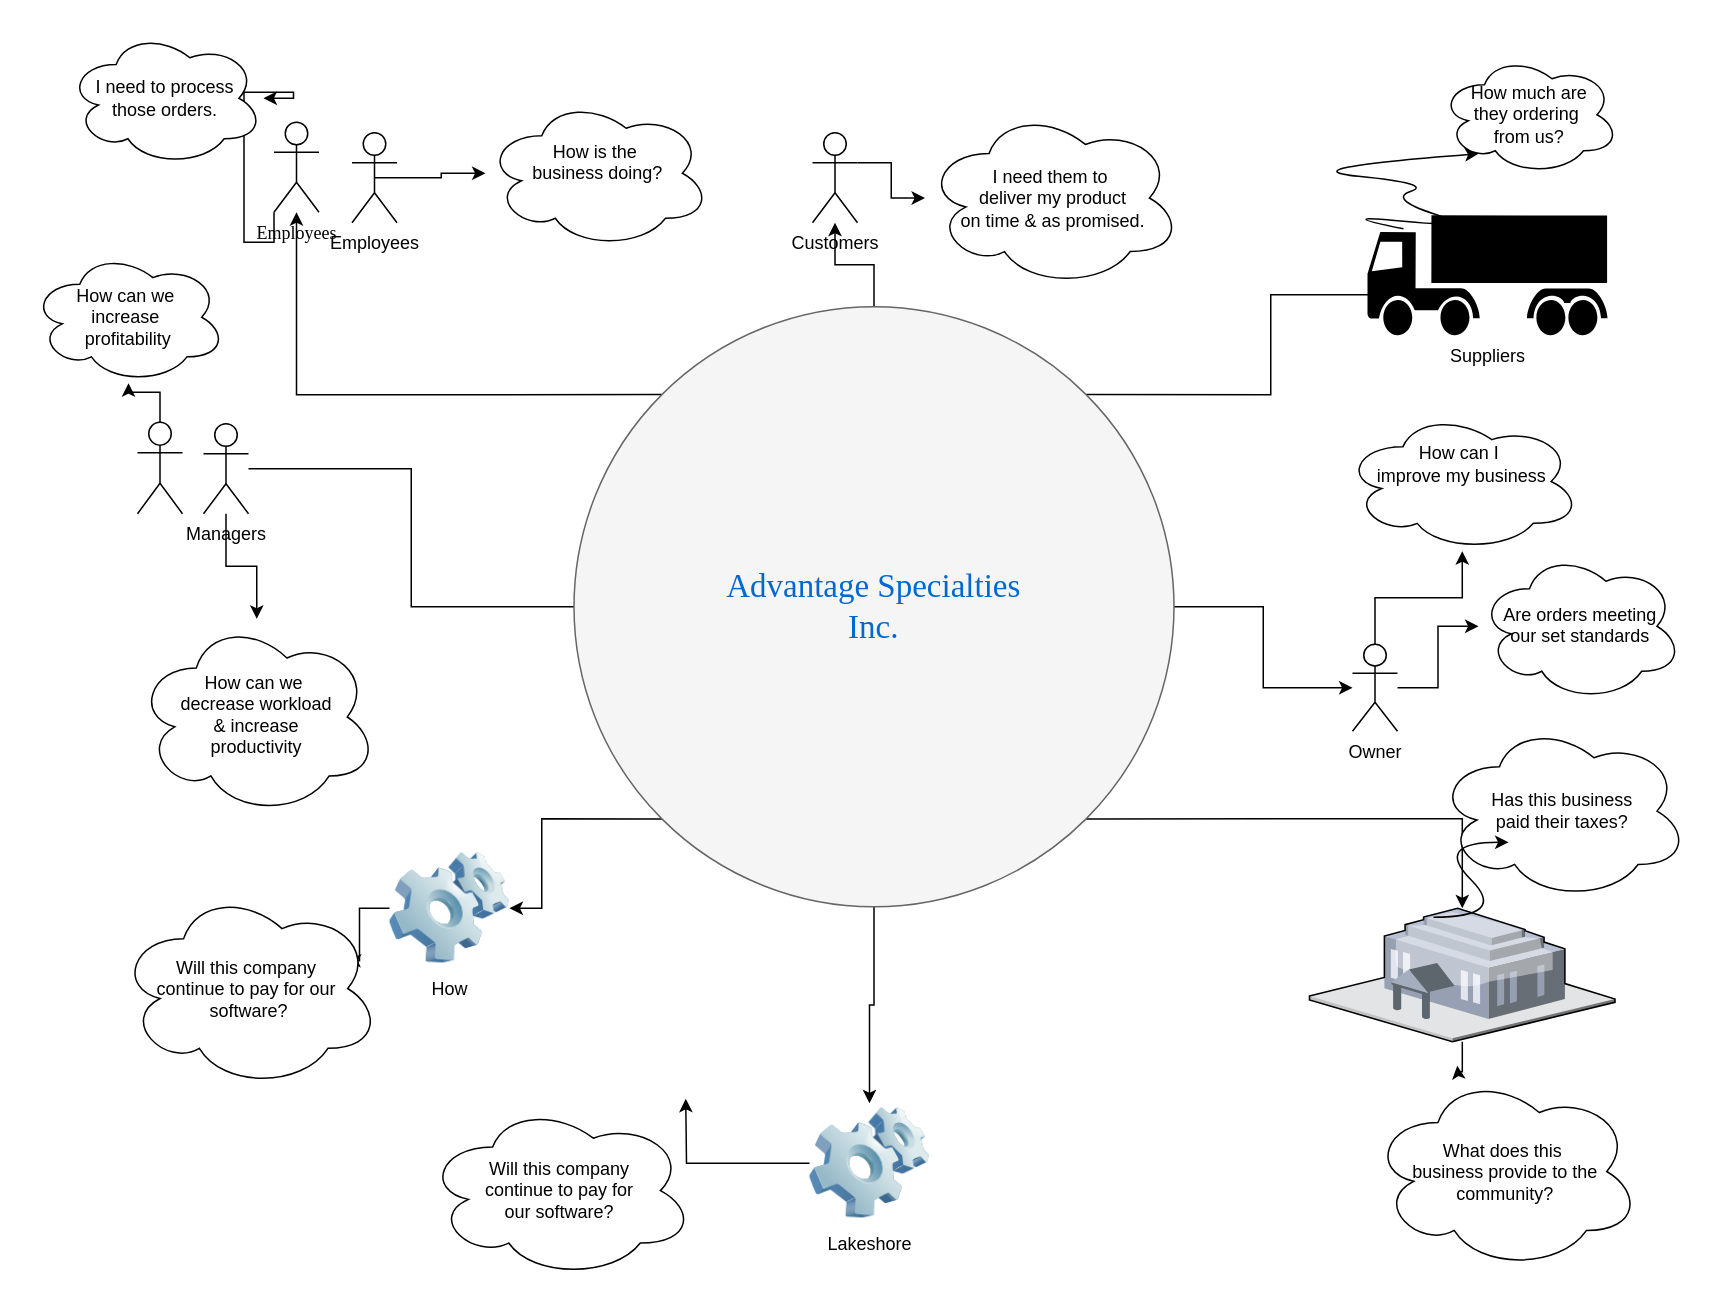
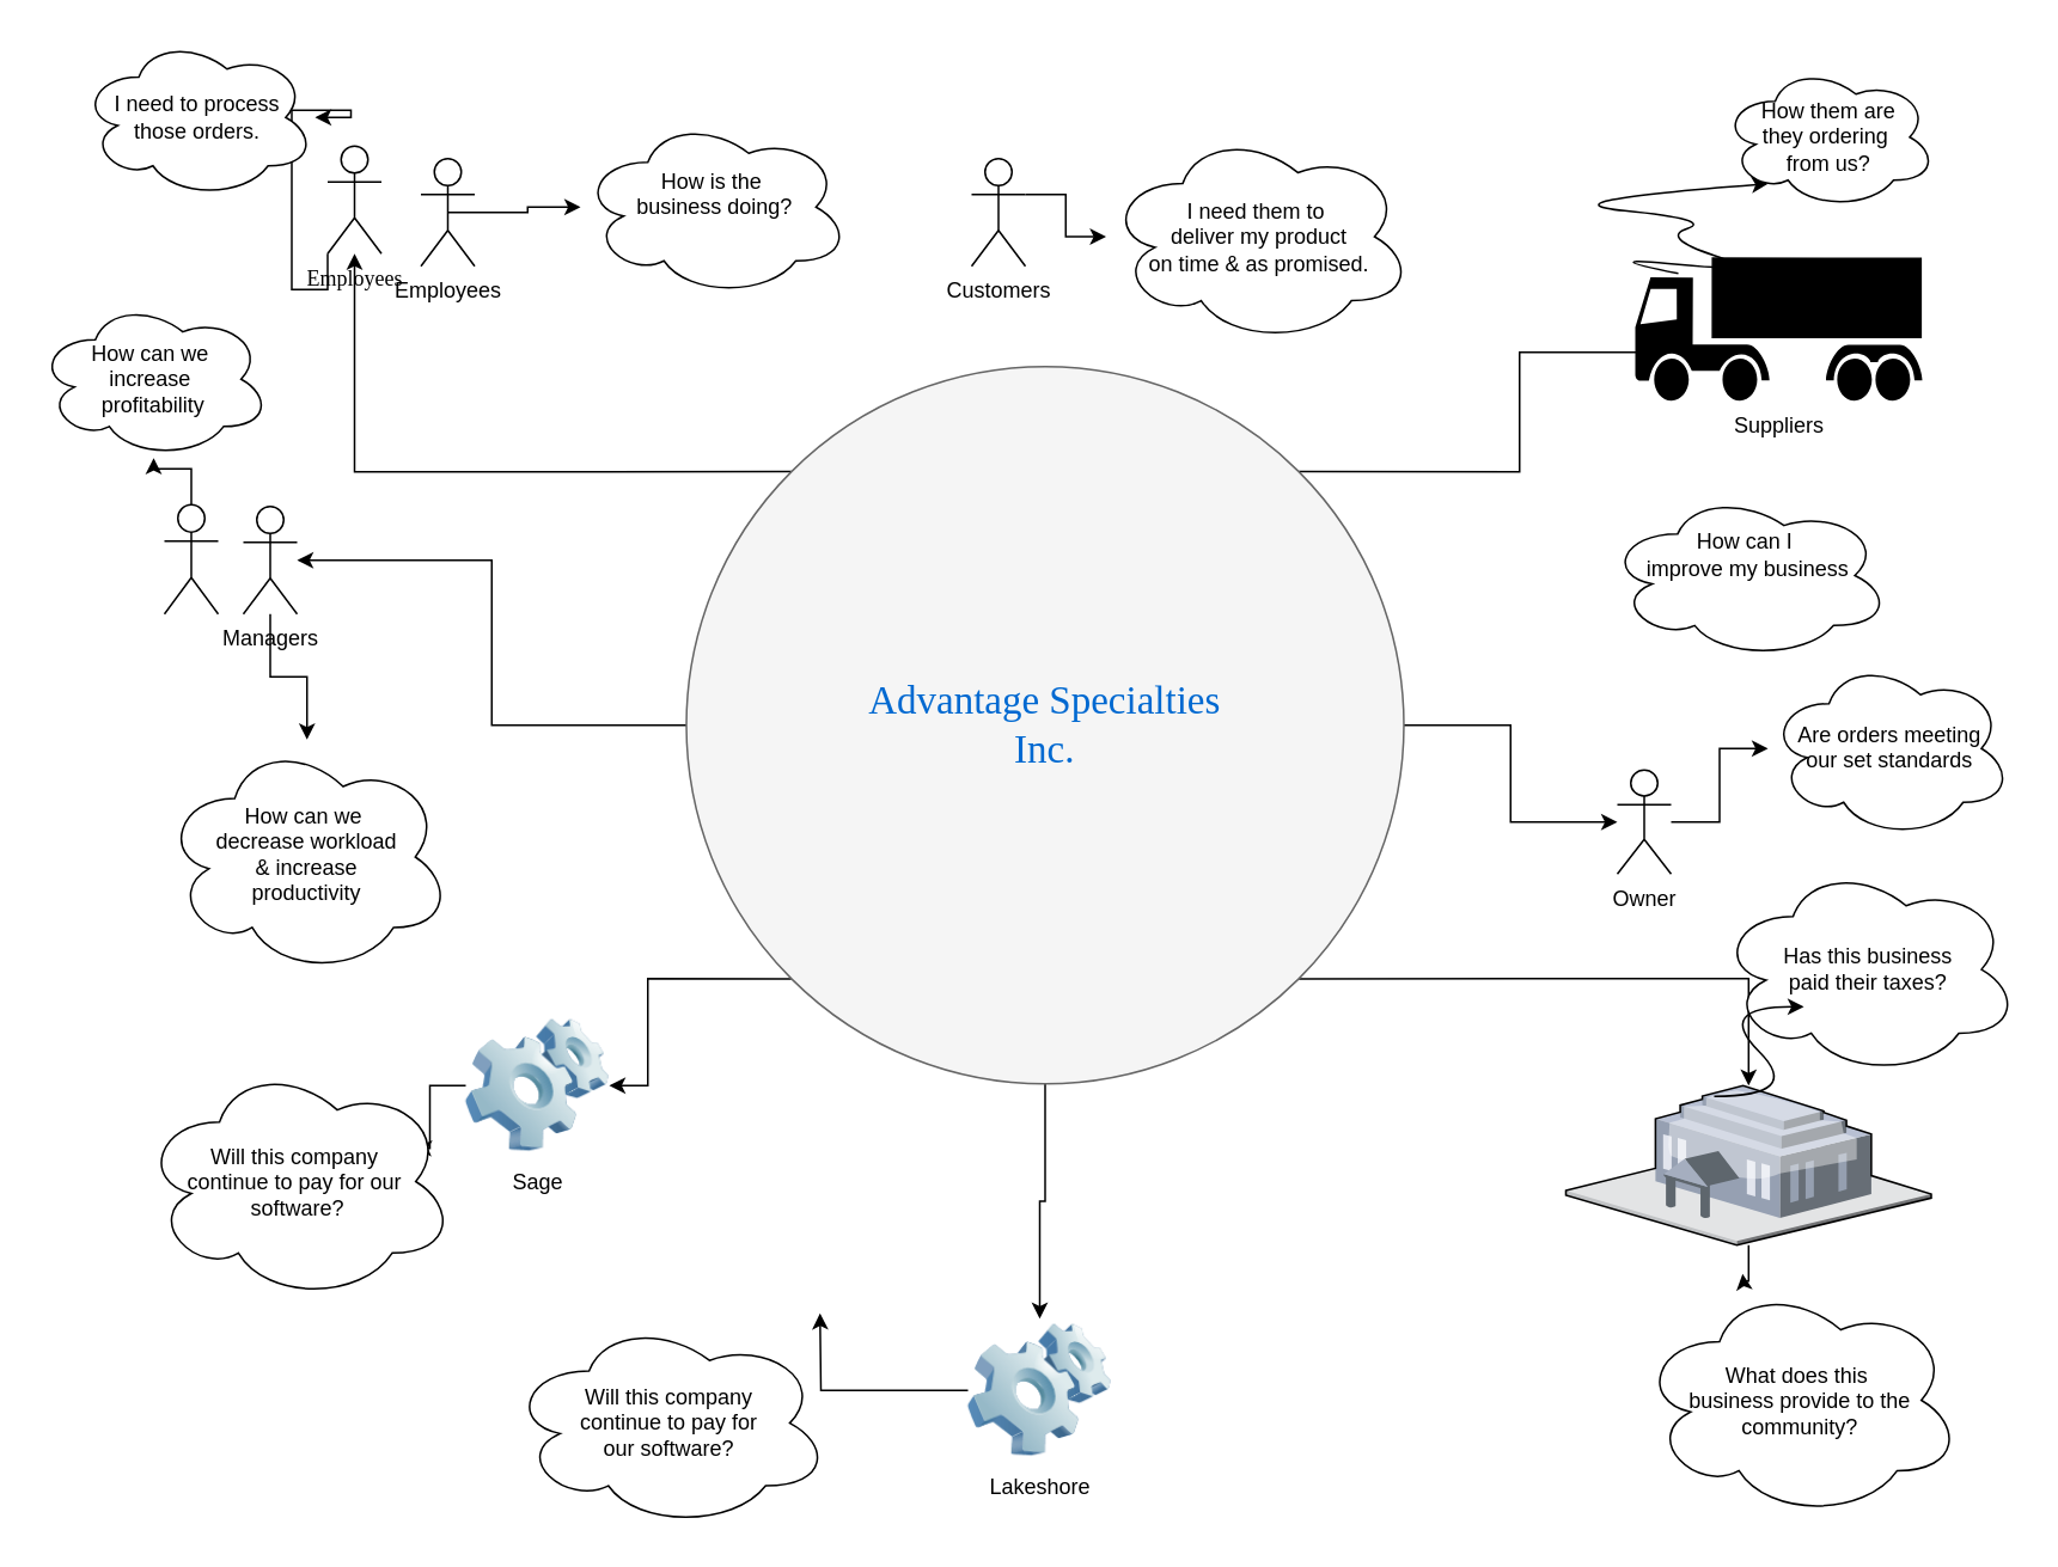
- <mxCell id="21" value="How much are&lt;div&gt;they ordering&amp;nbsp;&lt;/div&gt;&lt;div&gt;from us?&lt;/div&gt;" style="ellipse;shape=cloud;whiteSpace=wrap;html=1;" vertex="1" parent="1"><mxGeometry x="959" y="36" width="120" height="80" as="geometry" /></mxCell>
+ <mxCell id="21" value="How them are&lt;div&gt;they ordering&amp;nbsp;&lt;/div&gt;&lt;div&gt;from us?&lt;/div&gt;" style="ellipse;shape=cloud;whiteSpace=wrap;html=1;" vertex="1" parent="1"><mxGeometry x="959" y="36" width="120" height="80" as="geometry" /></mxCell>
- <mxCell id="3" style="edgeStyle=orthogonalEdgeStyle;rounded=0;orthogonalLoop=1;jettySize=auto;html=1;exitX=0.5;exitY=0;exitDx=0;exitDy=0;" edge="1" parent="1" source="10" target="17"><mxGeometry relative="1" as="geometry"><mxPoint x="531" y="104" as="targetPoint" /></mxGeometry></mxCell>
- <mxCell id="5" style="edgeStyle=orthogonalEdgeStyle;rounded=0;orthogonalLoop=1;jettySize=auto;html=1;exitX=0;exitY=0.5;exitDx=0;exitDy=0;endArrow=none;" edge="1" parent="1" source="10" target="24"><mxGeometry relative="1" as="geometry" /></mxCell>
+ <mxCell id="5" style="edgeStyle=orthogonalEdgeStyle;rounded=0;orthogonalLoop=1;jettySize=auto;html=1;exitX=0;exitY=0.5;exitDx=0;exitDy=0;" edge="1" parent="1" source="10" target="24"><mxGeometry relative="1" as="geometry" /></mxCell>
- <mxCell id="29" value="" style="edgeStyle=orthogonalEdgeStyle;rounded=0;orthogonalLoop=1;jettySize=auto;html=1;" edge="1" parent="1" source="31" target="32"><mxGeometry relative="1" as="geometry" /></mxCell>
- <mxCell id="43" value="How" style="image;html=1;image=img/lib/clip_art/computers/Software_128x128.png" vertex="1" parent="1"><mxGeometry x="259" y="565" width="80" height="80" as="geometry" /></mxCell>
+ <mxCell id="43" value="Sage" style="image;html=1;image=img/lib/clip_art/computers/Software_128x128.png" vertex="1" parent="1"><mxGeometry x="259" y="565" width="80" height="80" as="geometry" /></mxCell>
